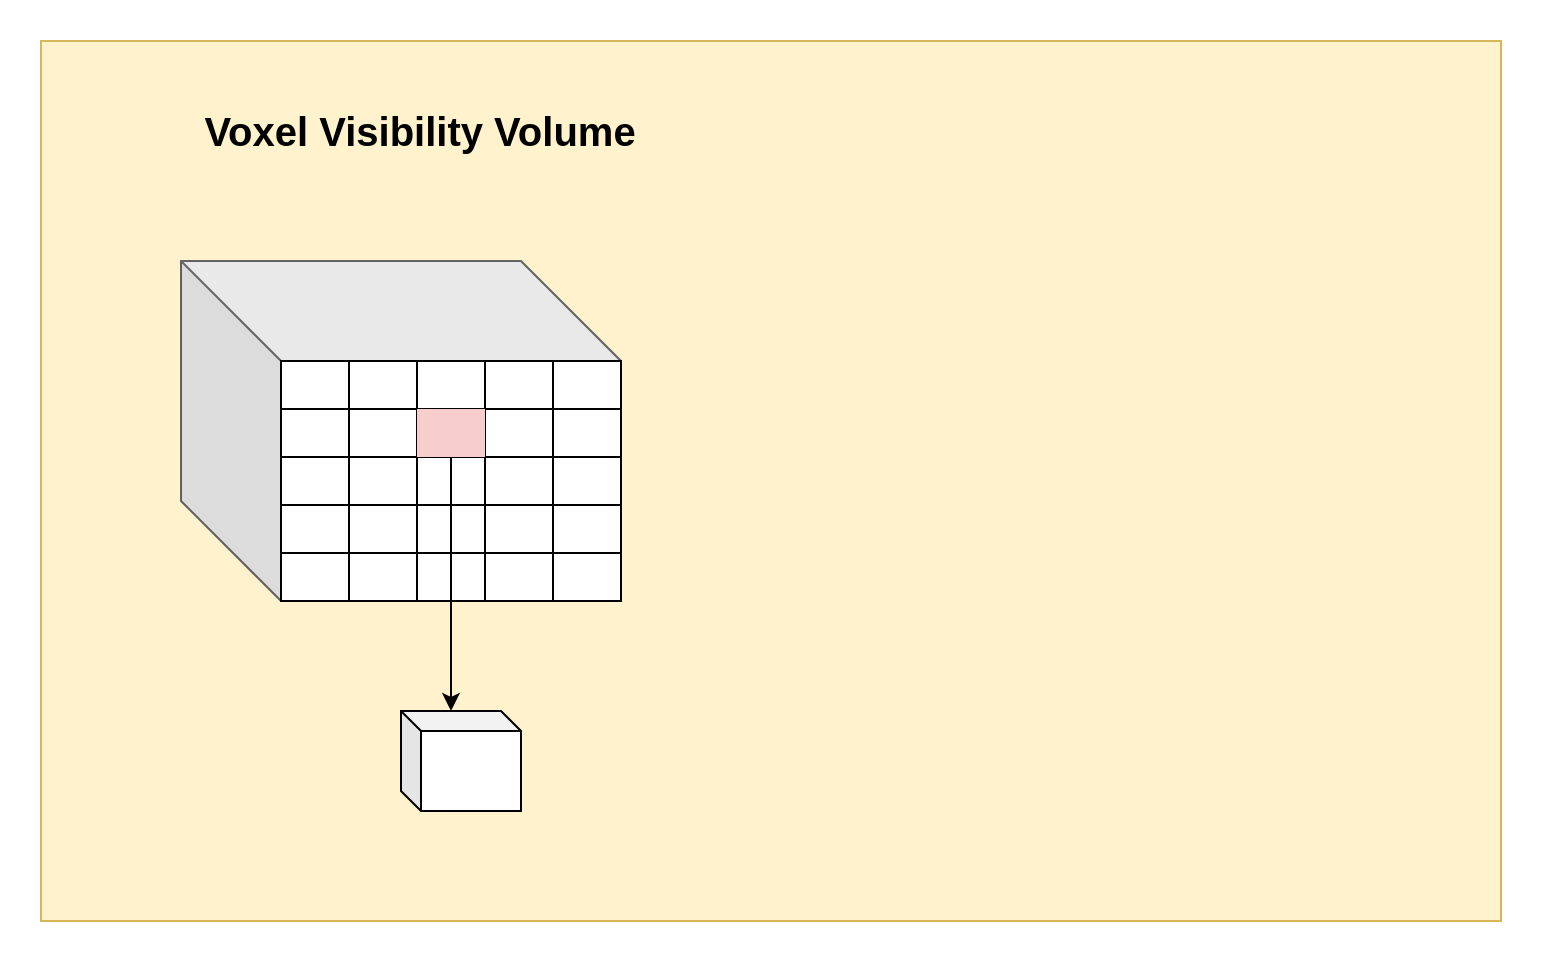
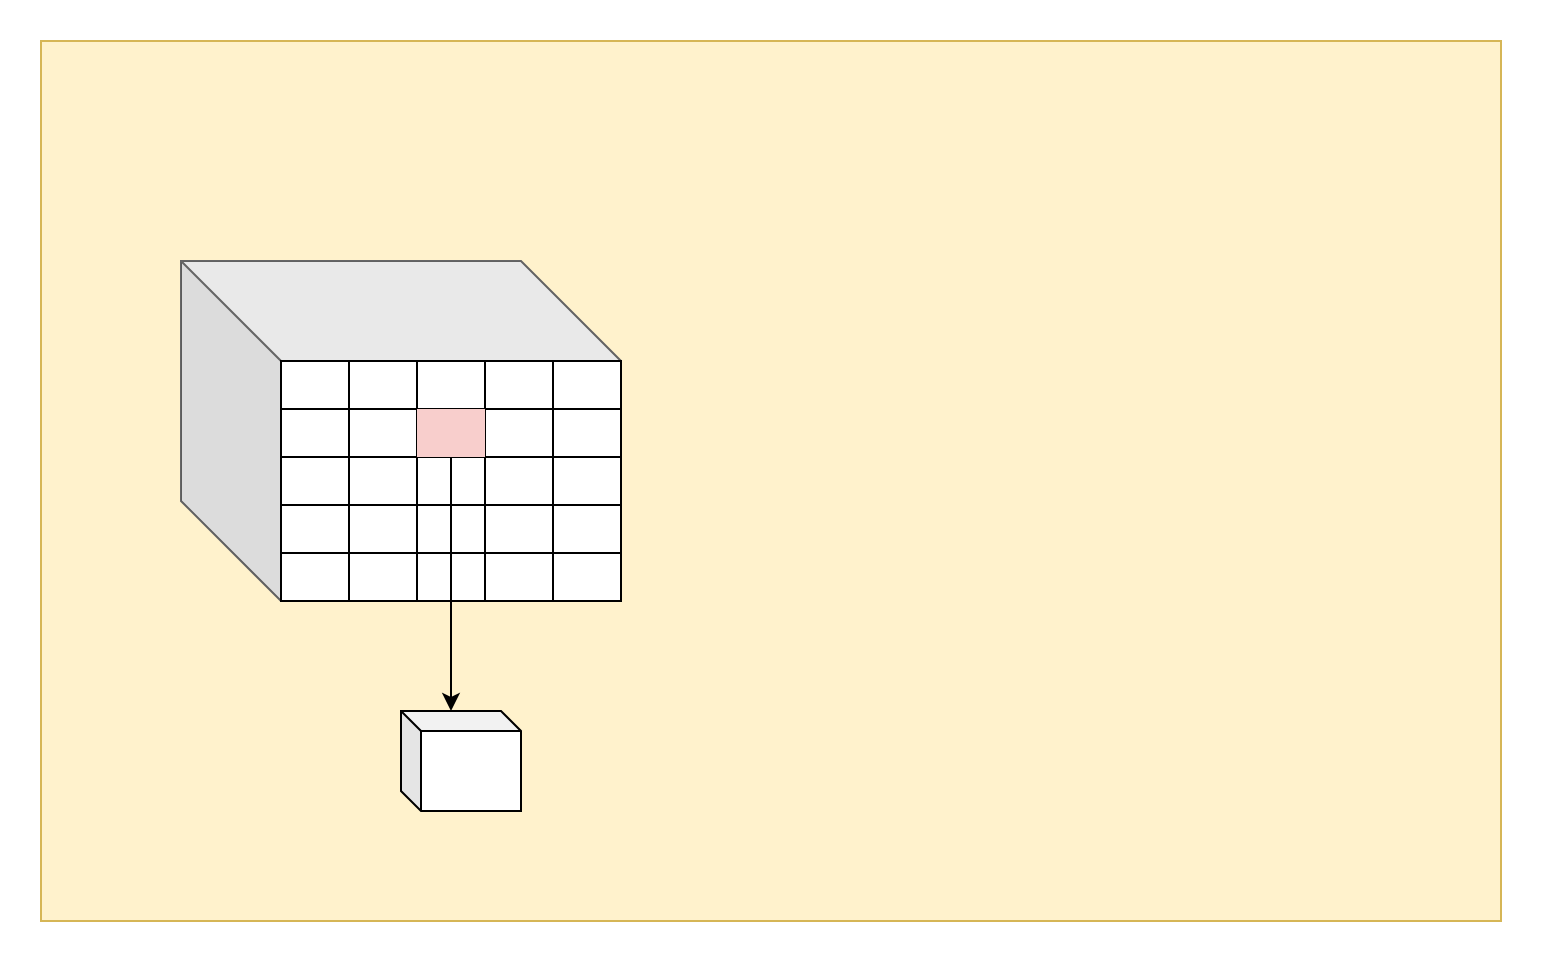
- <mxCell id="35" value="Voxel Visibility Volume" style="text;html=1;align=center;verticalAlign=middle;whiteSpace=wrap;rounded=0;fontStyle=1;fontSize=20;" parent="1" vertex="1"><mxGeometry x="100" y="50" width="220" height="30" as="geometry" /></mxCell>
